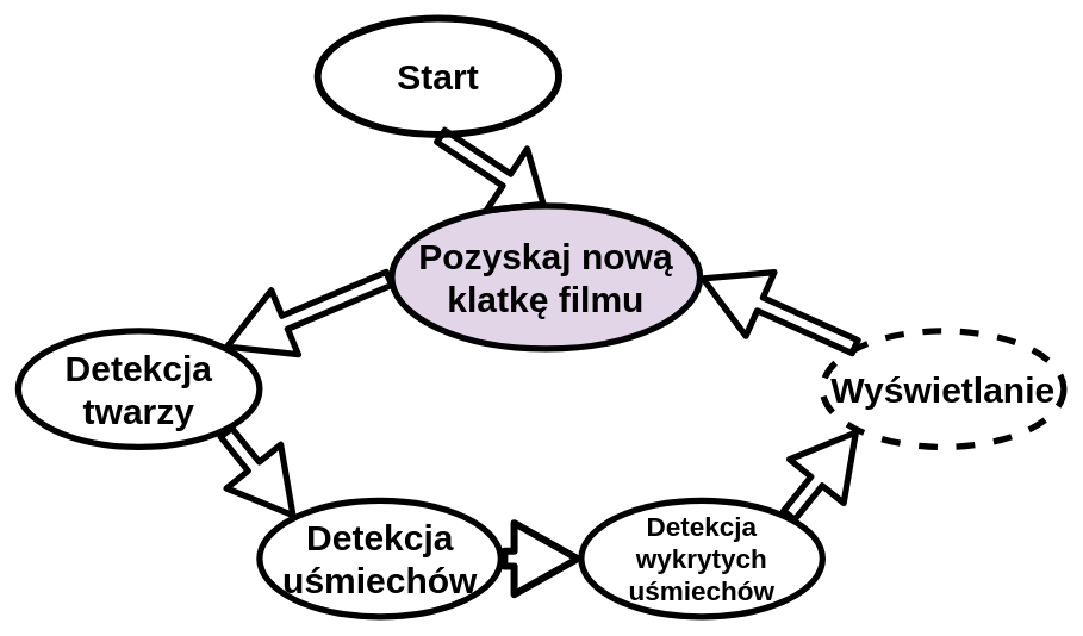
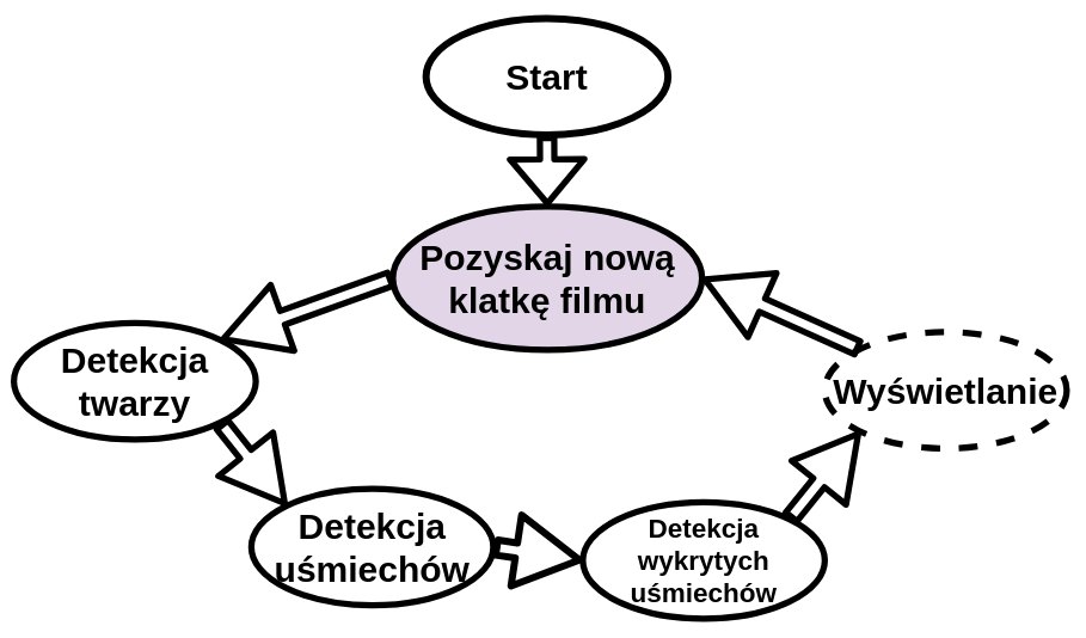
- <mxCell id="7" value="&lt;font style=&quot;font-size: 40px&quot;&gt;&lt;b&gt;Start&lt;/b&gt;&lt;/font&gt;" style="ellipse;whiteSpace=wrap;html=1;strokeWidth=8;" vertex="1" parent="1"><mxGeometry x="355" y="20" width="270" height="130" as="geometry" /></mxCell>
+ <mxCell id="7" value="&lt;font style=&quot;font-size: 40px&quot;&gt;&lt;b&gt;Start&lt;/b&gt;&lt;/font&gt;" style="ellipse;whiteSpace=wrap;html=1;strokeWidth=8;" vertex="1" parent="1"><mxGeometry x="475" y="20" width="270" height="130" as="geometry" /></mxCell>
- <mxCell id="2" value="&lt;font style=&quot;font-size: 40px&quot;&gt;&lt;b&gt;Detekcja twarzy&lt;/b&gt;&lt;/font&gt;" style="ellipse;whiteSpace=wrap;html=1;strokeWidth=7;" vertex="1" parent="1"><mxGeometry x="20" y="370" width="270" height="130" as="geometry" /></mxCell>
+ <mxCell id="2" value="&lt;font style=&quot;font-size: 40px&quot;&gt;&lt;b&gt;Detekcja twarzy&lt;/b&gt;&lt;/font&gt;" style="ellipse;whiteSpace=wrap;html=1;strokeWidth=7;" vertex="1" parent="1"><mxGeometry x="15" y="360" width="270" height="130" as="geometry" /></mxCell>
- <mxCell id="4" value="&lt;font style=&quot;font-size: 40px&quot;&gt;&lt;b&gt;Detekcja uśmiechów&lt;/b&gt;&lt;/font&gt;" style="ellipse;whiteSpace=wrap;html=1;strokeWidth=7;" vertex="1" parent="1"><mxGeometry x="290" y="560" width="270" height="130" as="geometry" /></mxCell>
+ <mxCell id="4" value="&lt;font style=&quot;font-size: 40px&quot;&gt;&lt;b&gt;Detekcja uśmiechów&lt;/b&gt;&lt;/font&gt;" style="ellipse;whiteSpace=wrap;html=1;strokeWidth=7;" vertex="1" parent="1"><mxGeometry x="280" y="545" width="270" height="130" as="geometry" /></mxCell>
